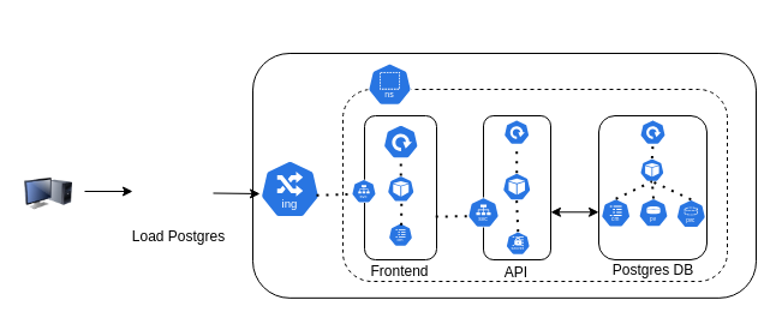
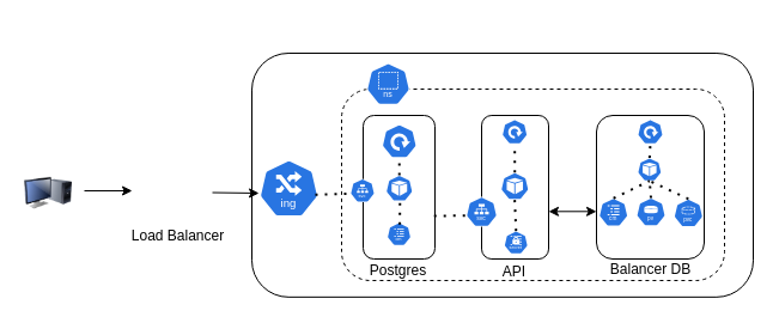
- <mxCell id="41" value="Load Postgres" style="text;html=1;align=center;verticalAlign=middle;resizable=0;points=[];autosize=1;strokeColor=none;fillColor=none;" vertex="1" parent="1"><mxGeometry x="98" y="182.17" width="100" height="30" as="geometry" /></mxCell>
+ <mxCell id="41" value="Load Balancer" style="text;html=1;align=center;verticalAlign=middle;resizable=0;points=[];autosize=1;strokeColor=none;fillColor=none;" vertex="1" parent="1"><mxGeometry x="98" y="182.17" width="100" height="30" as="geometry" /></mxCell>
- <mxCell id="35" value="&lt;div&gt;Postgres DB&lt;/div&gt;" style="text;html=1;align=center;verticalAlign=middle;resizable=0;points=[];autosize=1;strokeColor=none;fillColor=none;" vertex="1" parent="1"><mxGeometry x="498" y="209.8" width="90" height="30" as="geometry" /></mxCell>
+ <mxCell id="35" value="&lt;div&gt;Balancer DB&lt;/div&gt;" style="text;html=1;align=center;verticalAlign=middle;resizable=0;points=[];autosize=1;strokeColor=none;fillColor=none;" vertex="1" parent="1"><mxGeometry x="498" y="209.8" width="90" height="30" as="geometry" /></mxCell>
- <mxCell id="37" value="Frontend" style="text;html=1;align=center;verticalAlign=middle;resizable=0;points=[];autosize=1;strokeColor=none;fillColor=none;" vertex="1" parent="1"><mxGeometry x="297.25" y="210.8" width="70" height="30" as="geometry" /></mxCell>
+ <mxCell id="37" value="Postgres" style="text;html=1;align=center;verticalAlign=middle;resizable=0;points=[];autosize=1;strokeColor=none;fillColor=none;" vertex="1" parent="1"><mxGeometry x="297.25" y="210.8" width="70" height="30" as="geometry" /></mxCell>
